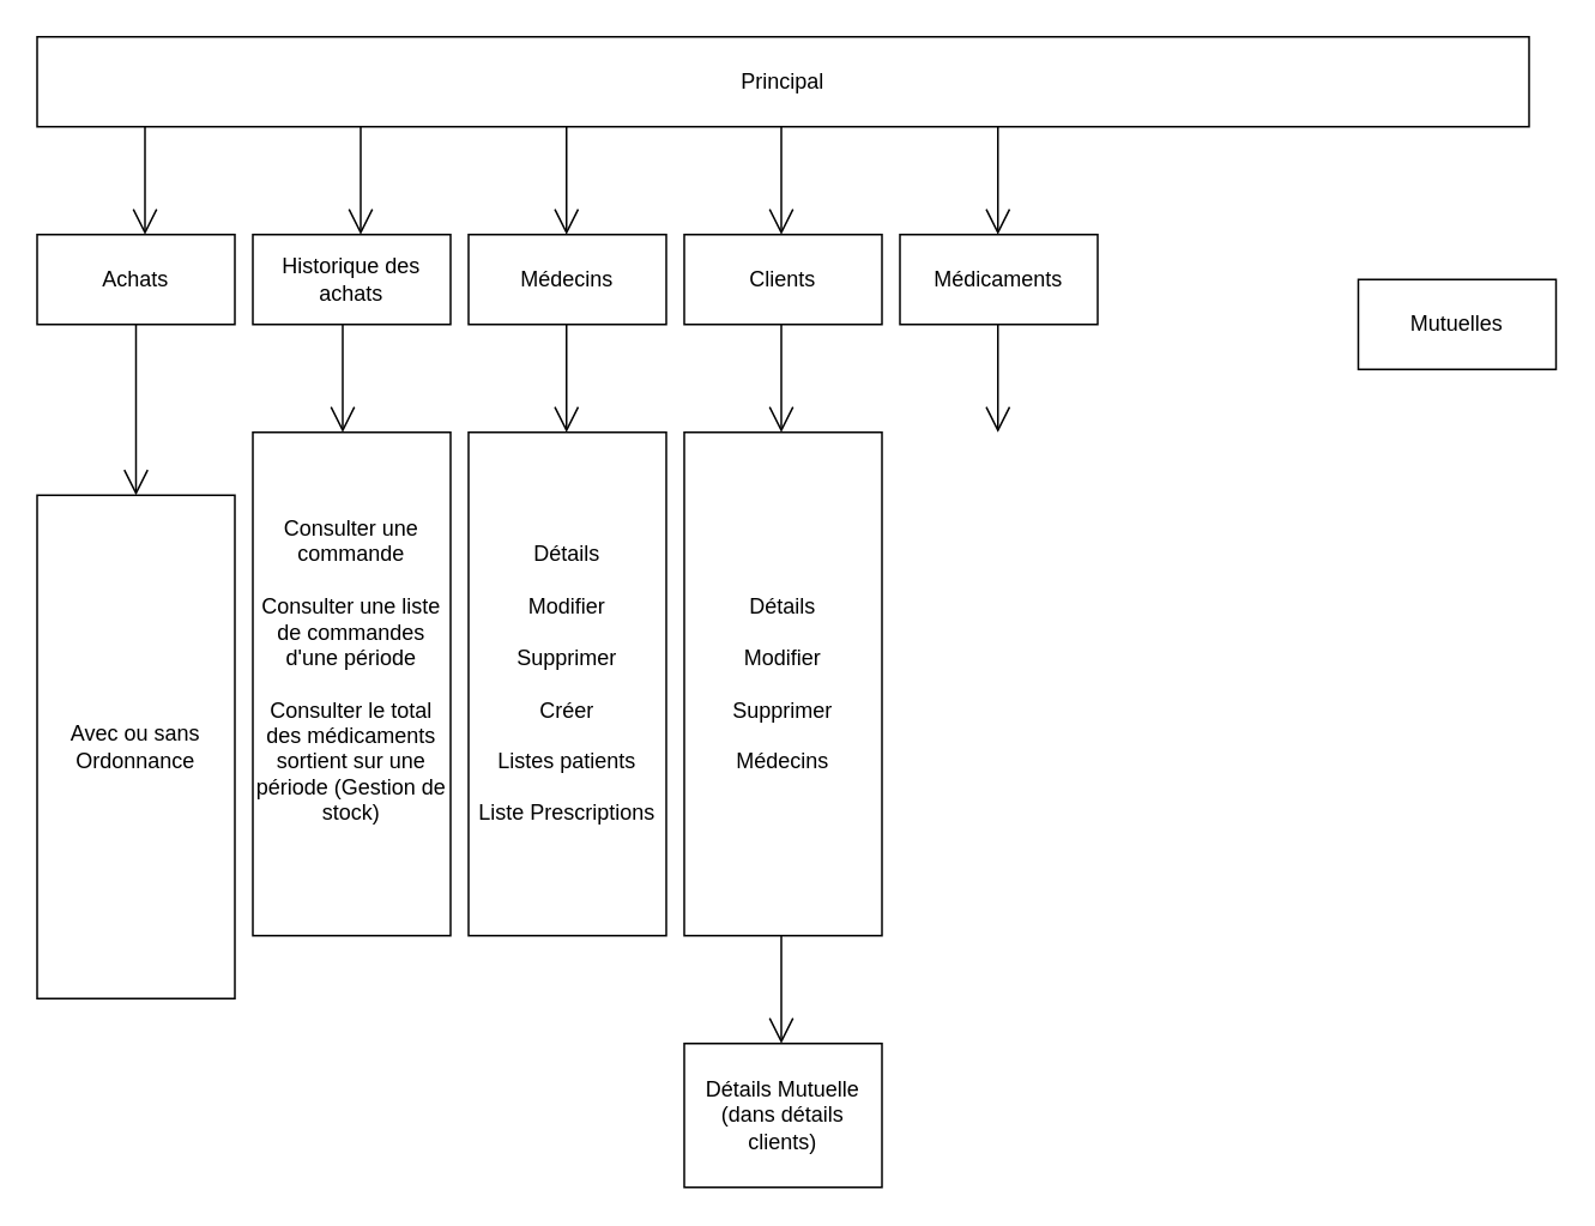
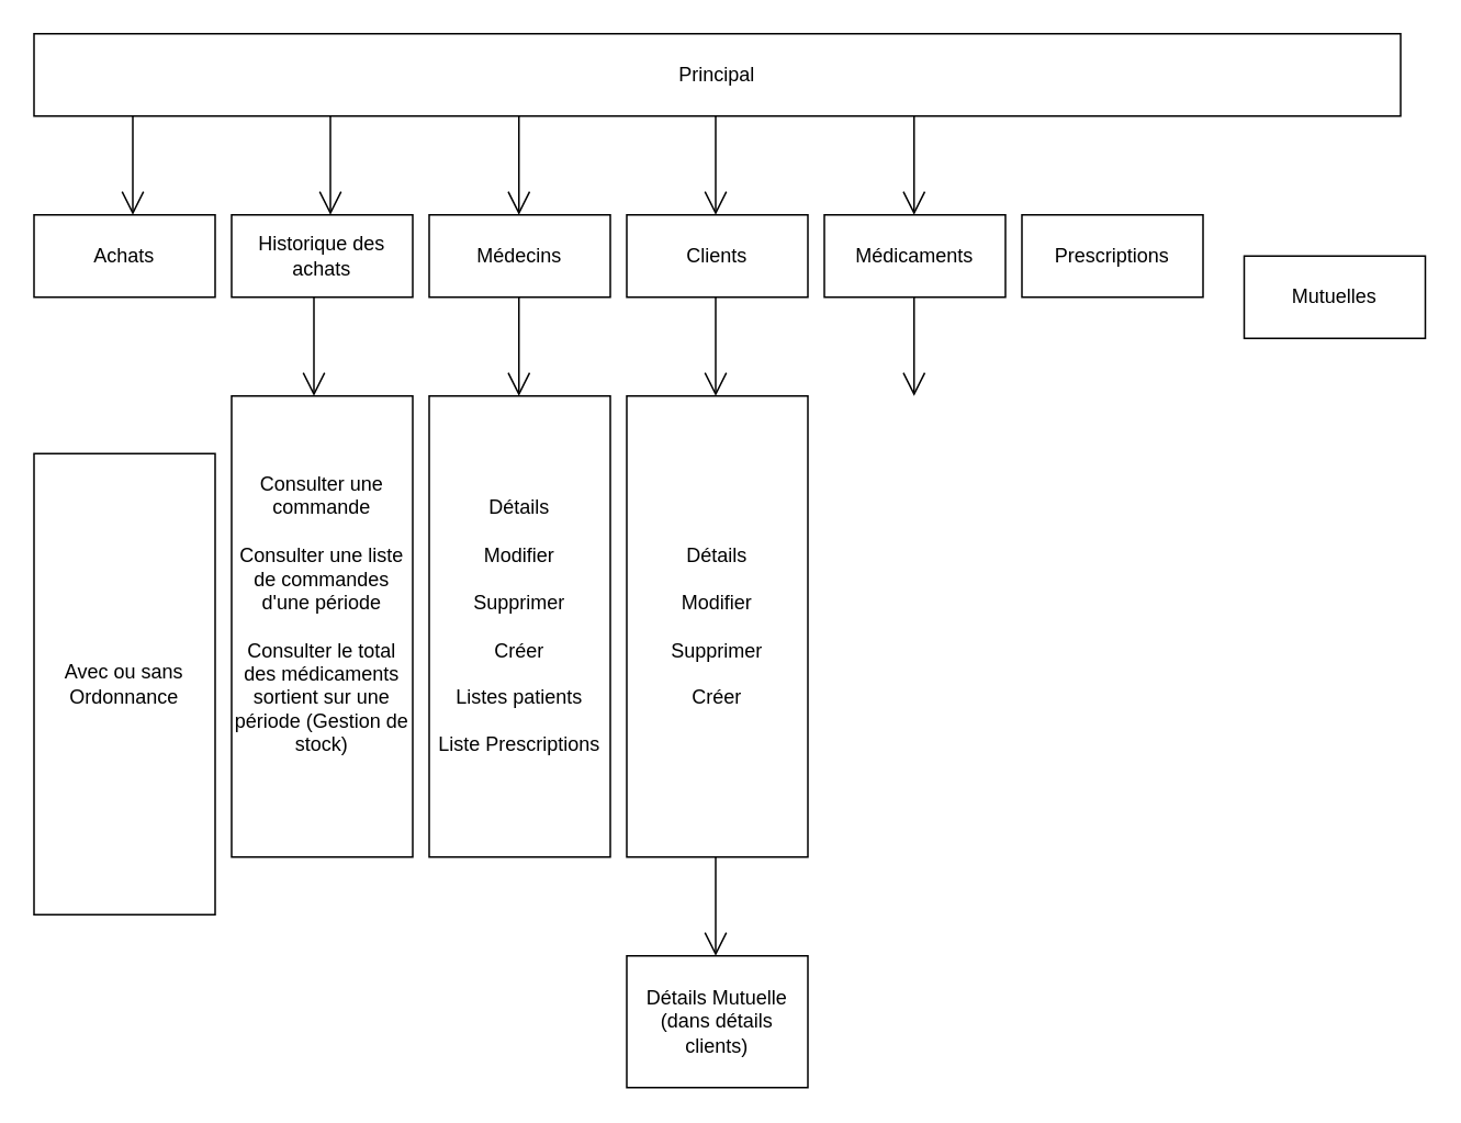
+ <mxCell id="8" value="Prescriptions" style="html=1;whiteSpace=wrap;" vertex="1" parent="1"><mxGeometry x="620" y="130" width="110" height="50" as="geometry" /></mxCell>
- <mxCell id="13" value="" style="endArrow=open;endFill=1;endSize=12;html=1;entryX=0.5;entryY=0;entryDx=0;entryDy=0;entryPerimeter=0;exitX=0.5;exitY=1;exitDx=0;exitDy=0;" edge="1" parent="1" source="3" target="10"><mxGeometry width="160" relative="1" as="geometry"><mxPoint x="30" y="200" as="sourcePoint" /><mxPoint x="190" y="200" as="targetPoint" /></mxGeometry></mxCell>
- <mxCell id="16" value="Détails&lt;div&gt;&lt;br&gt;&lt;/div&gt;&lt;div&gt;Modifier&lt;/div&gt;&lt;div&gt;&lt;br&gt;&lt;/div&gt;&lt;div&gt;Supprimer&lt;/div&gt;&lt;div&gt;&lt;br&gt;&lt;/div&gt;&lt;div&gt;Médecins&lt;/div&gt;" style="html=1;whiteSpace=wrap;" vertex="1" parent="1"><mxGeometry x="380" y="240" width="110" height="280" as="geometry" /></mxCell>
+ <mxCell id="16" value="Détails&lt;div&gt;&lt;br&gt;&lt;/div&gt;&lt;div&gt;Modifier&lt;/div&gt;&lt;div&gt;&lt;br&gt;&lt;/div&gt;&lt;div&gt;Supprimer&lt;/div&gt;&lt;div&gt;&lt;br&gt;&lt;/div&gt;&lt;div&gt;Créer&lt;/div&gt;" style="html=1;whiteSpace=wrap;" vertex="1" parent="1"><mxGeometry x="380" y="240" width="110" height="280" as="geometry" /></mxCell>
